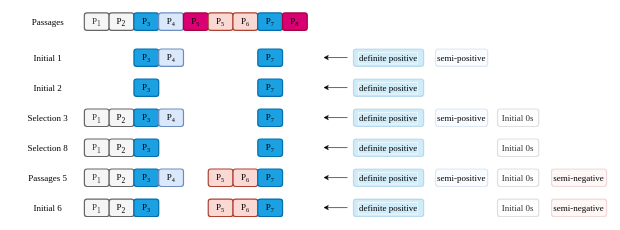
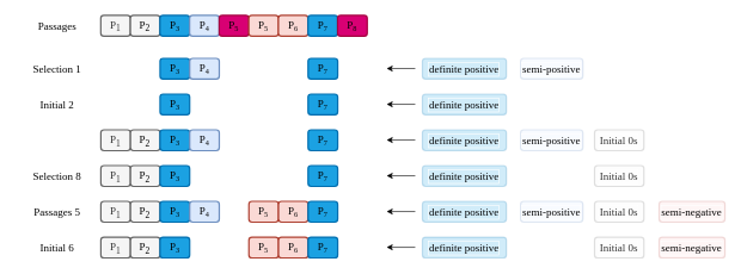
- <mxCell id="8" value="Initial 1" style="text;html=1;strokeColor=none;fillColor=none;align=center;verticalAlign=middle;whiteSpace=wrap;rounded=0;labelBorderColor=#FFFFFF;strokeWidth=2;fontFamily=Times New Roman;fontSize=15;fontColor=#000000;" parent="2" vertex="1"><mxGeometry y="0.001" width="118.53" height="29.12" as="geometry" /></mxCell>
+ <mxCell id="8" value="Selection 1" style="text;html=1;strokeColor=none;fillColor=none;align=center;verticalAlign=middle;whiteSpace=wrap;rounded=0;labelBorderColor=#FFFFFF;strokeWidth=2;fontFamily=Times New Roman;fontSize=15;fontColor=#000000;" parent="2" vertex="1"><mxGeometry y="0.001" width="118.53" height="29.12" as="geometry" /></mxCell>
- <mxCell id="22" value="Selection 3" style="text;html=1;strokeColor=none;fillColor=none;align=center;verticalAlign=middle;whiteSpace=wrap;rounded=0;labelBorderColor=#FFFFFF;strokeWidth=2;fontFamily=Times New Roman;fontSize=15;fontColor=#000000;" vertex="1" parent="14"><mxGeometry y="0.001" width="118.53" height="29.12" as="geometry" /></mxCell>
